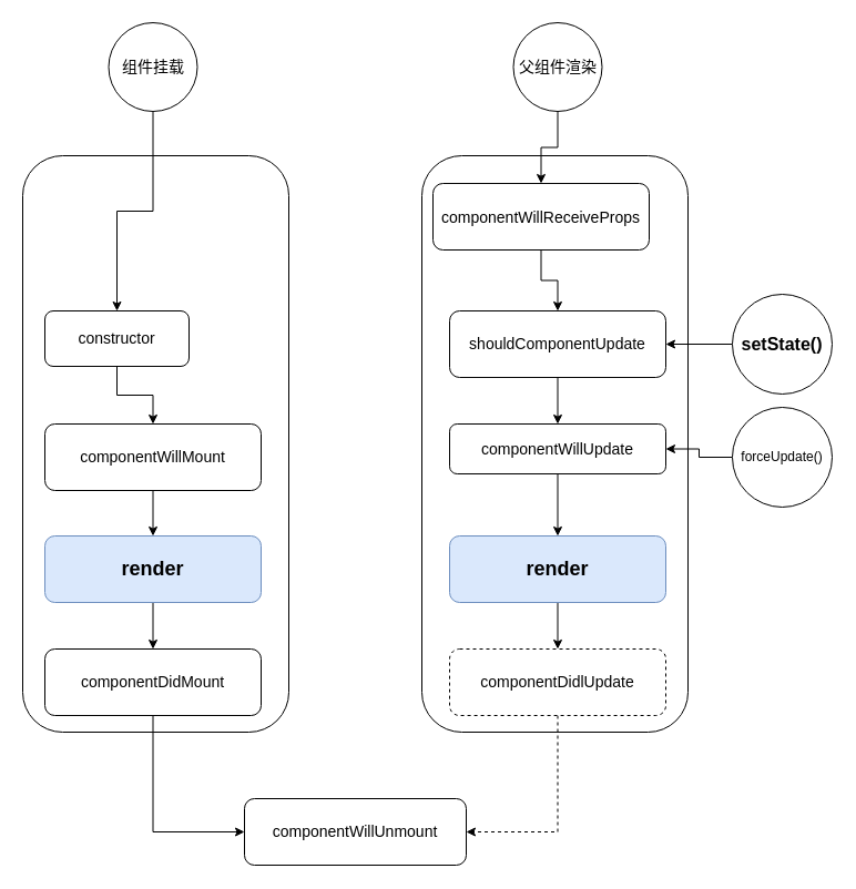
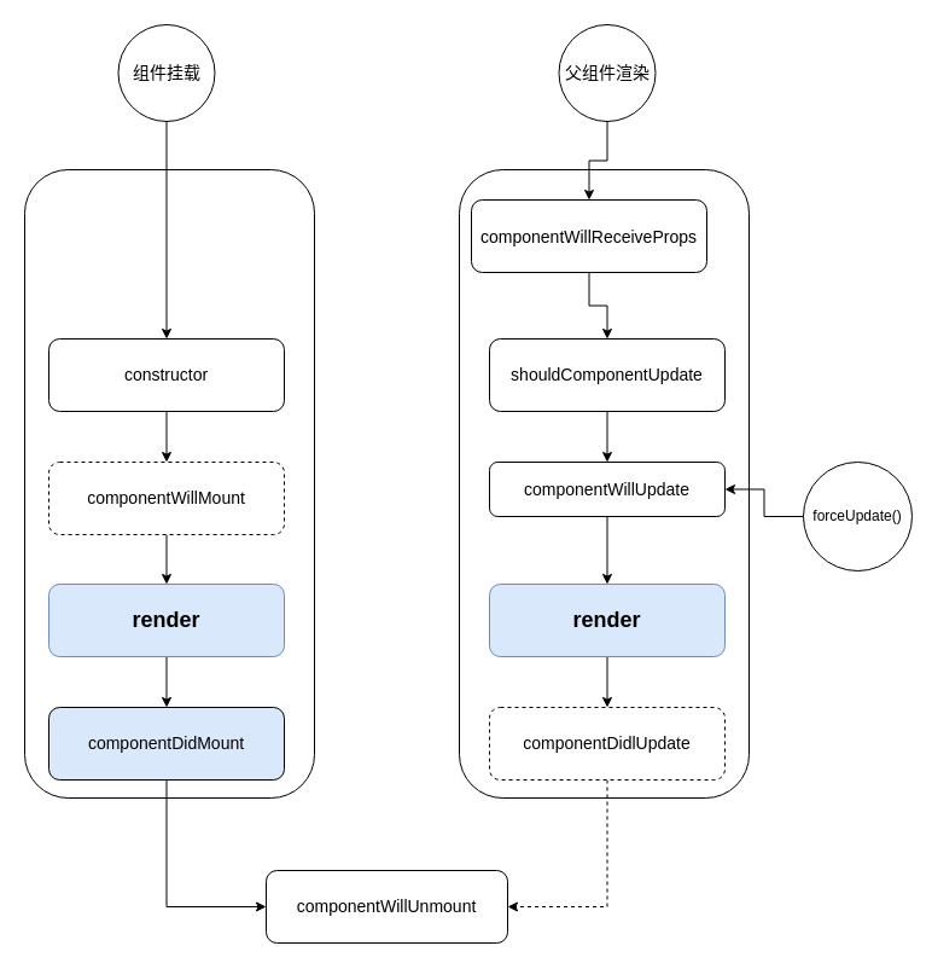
- <mxCell id="5" value="constructor" style="rounded=1;whiteSpace=wrap;html=1;fontStyle=0;fontSize=14;labelBackgroundColor=none;" parent="1" vertex="1"><mxGeometry x="40" y="280" width="130" height="50" as="geometry" /></mxCell>
+ <mxCell id="5" value="constructor" style="rounded=1;whiteSpace=wrap;html=1;fontStyle=0;fontSize=14;labelBackgroundColor=none;" parent="1" vertex="1"><mxGeometry x="40" y="280" width="195" height="60" as="geometry" /></mxCell>
- <mxCell id="13" style="edgeStyle=orthogonalEdgeStyle;rounded=0;orthogonalLoop=1;jettySize=auto;html=1;entryX=1;entryY=0.5;entryDx=0;entryDy=0;fontSize=14;" parent="1" source="14" target="16" edge="1"><mxGeometry relative="1" as="geometry" /></mxCell>
- <mxCell id="14" value="setState()" style="ellipse;whiteSpace=wrap;html=1;aspect=fixed;fontStyle=1;fontSize=16;" parent="1" vertex="1"><mxGeometry x="660" y="265" width="90" height="90" as="geometry" /></mxCell>
- <mxCell id="7" value="componentWillMount" style="rounded=1;whiteSpace=wrap;html=1;fontSize=14;" parent="1" vertex="1"><mxGeometry x="40" y="382" width="195" height="60" as="geometry" /></mxCell>
+ <mxCell id="7" value="componentWillMount" style="rounded=1;whiteSpace=wrap;html=1;fontSize=14;dashed=1;" parent="1" vertex="1"><mxGeometry x="40" y="382" width="195" height="60" as="geometry" /></mxCell>
- <mxCell id="26" value="forceUpdate()" style="ellipse;html=1;aspect=fixed;fontStyle=0;fontSize=12;whiteSpace=wrap;" parent="1" vertex="1"><mxGeometry x="660" y="367" width="90" height="90" as="geometry" /></mxCell>
+ <mxCell id="26" value="forceUpdate()" style="ellipse;html=1;aspect=fixed;fontStyle=0;fontSize=12;whiteSpace=wrap;" parent="1" vertex="1"><mxGeometry x="665" y="382" width="90" height="90" as="geometry" /></mxCell>
- <mxCell id="9" value="componentDidMount" style="rounded=1;whiteSpace=wrap;html=1;fontSize=14;" parent="1" vertex="1"><mxGeometry x="40" y="585" width="195" height="60" as="geometry" /></mxCell>
+ <mxCell id="9" value="componentDidMount" style="rounded=1;whiteSpace=wrap;html=1;fontSize=14;fillColor=#dae8fc;" parent="1" vertex="1"><mxGeometry x="40" y="585" width="195" height="60" as="geometry" /></mxCell>
